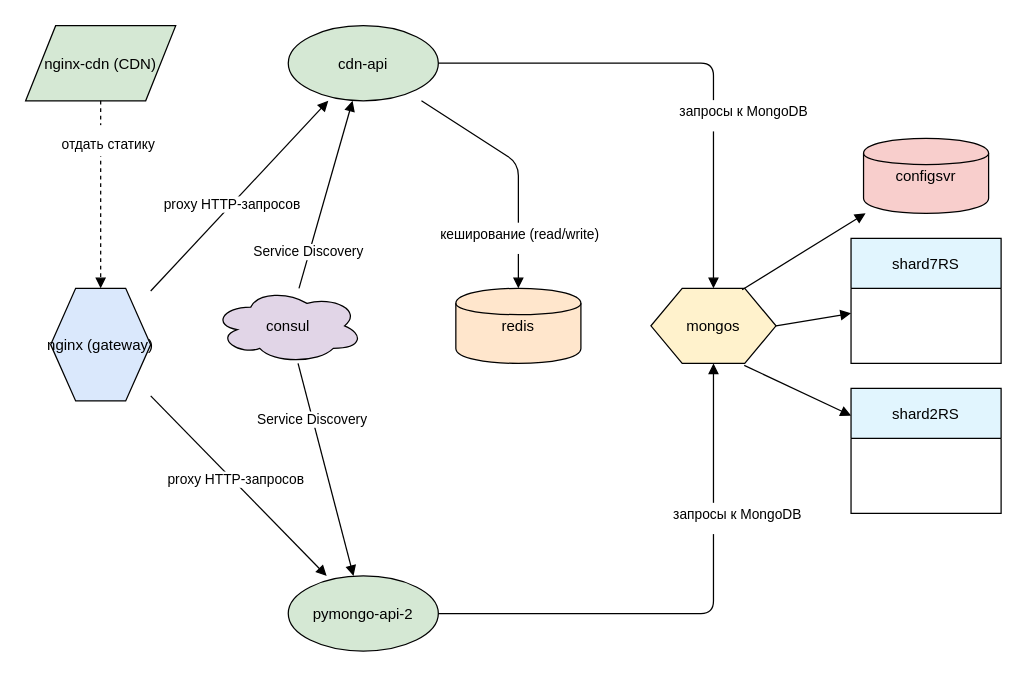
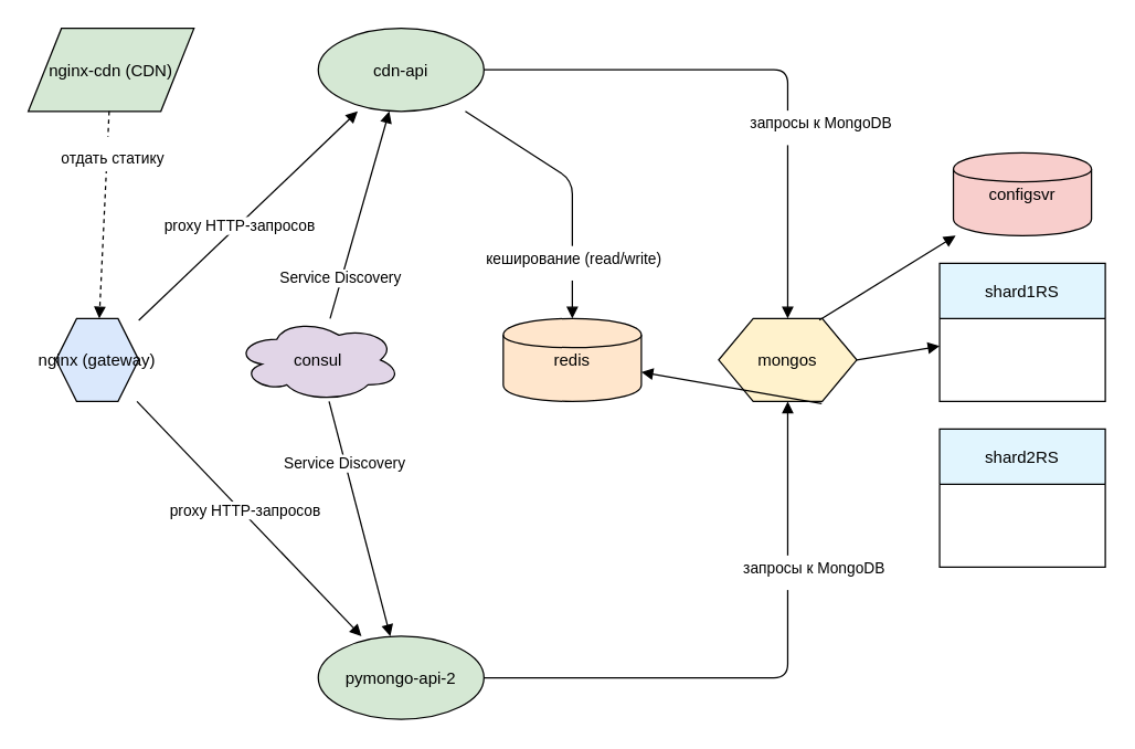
- <mxCell id="9" value="shard7RS" style="shape=swimlane;fillColor=#e1f5fe" parent="1" vertex="1"><mxGeometry x="680" y="190" width="120" height="100" as="geometry" /></mxCell>
+ <mxCell id="9" value="shard1RS" style="shape=swimlane;fillColor=#e1f5fe" parent="1" vertex="1"><mxGeometry x="680" y="190" width="120" height="100" as="geometry" /></mxCell>
- <mxCell id="5" value="nginx (gateway)" style="shape=hexagon;fillColor=#dae8fc" parent="1" vertex="1"><mxGeometry x="40" y="230" width="80" height="90" as="geometry" /></mxCell>
+ <mxCell id="5" value="nginx (gateway)" style="shape=hexagon;fillColor=#dae8fc" parent="1" vertex="1"><mxGeometry x="40" y="230" width="60" height="60" as="geometry" /></mxCell>
- <mxCell id="24" style="endArrow=block;exitX=0.746;exitY=1.026;exitDx=0;exitDy=0;exitPerimeter=0;" parent="1" source="7" target="10" edge="1"><mxGeometry relative="1" as="geometry" /></mxCell>
+ <mxCell id="24" style="endArrow=block;exitX=0.746;exitY=1.026;exitDx=0;exitDy=0;exitPerimeter=0;" parent="1" source="7" target="4" edge="1"><mxGeometry relative="1" as="geometry" /></mxCell>
